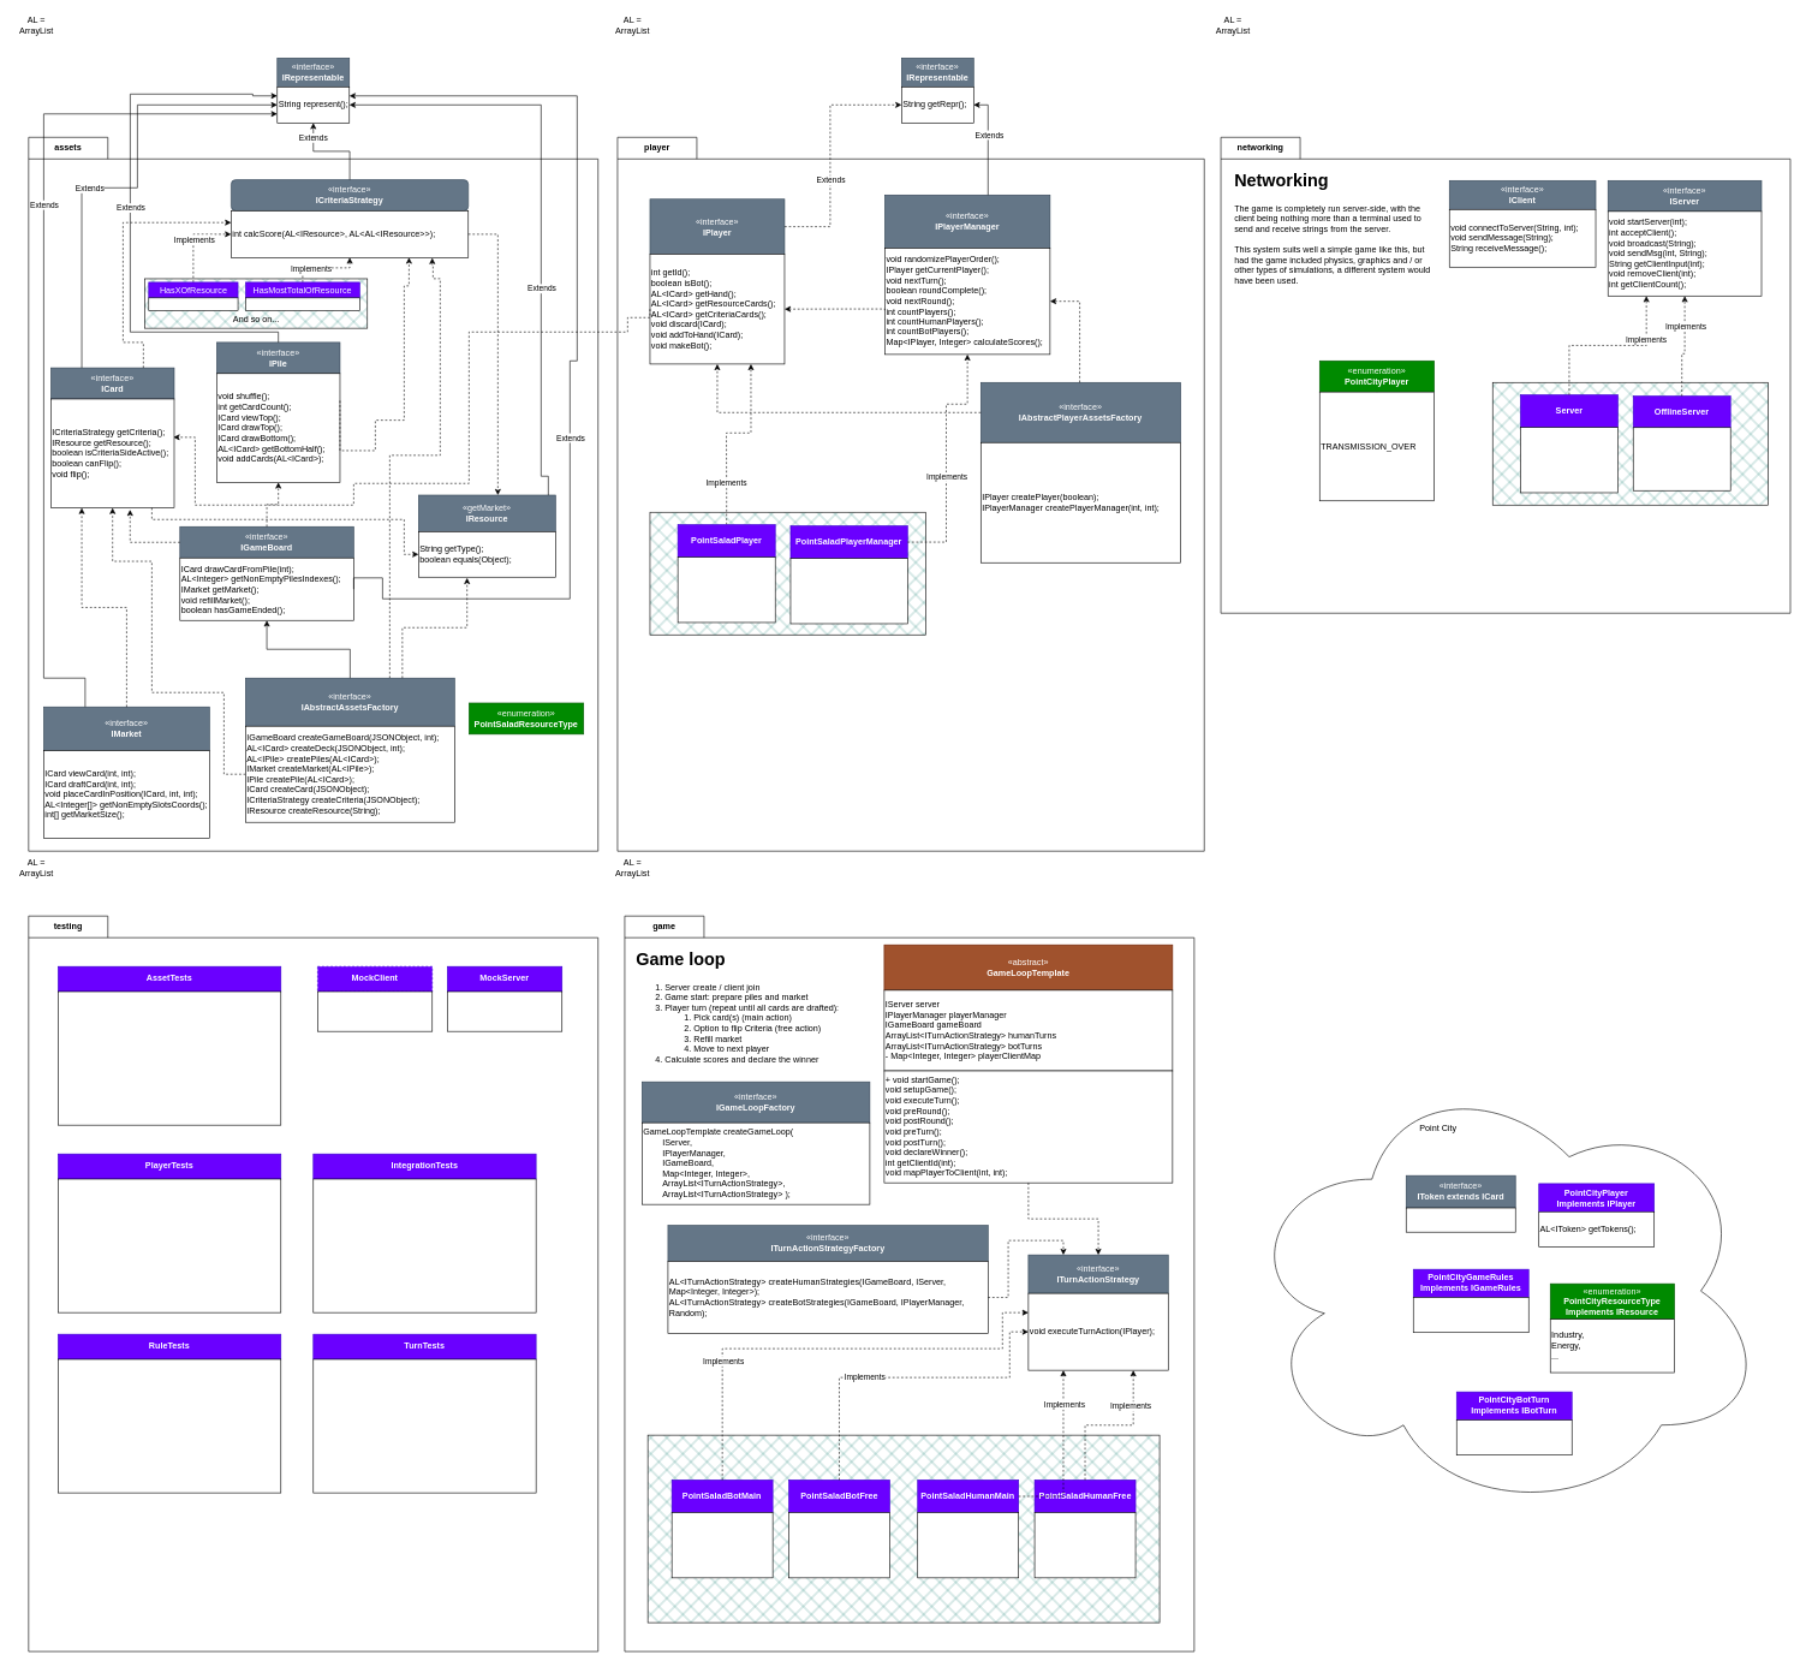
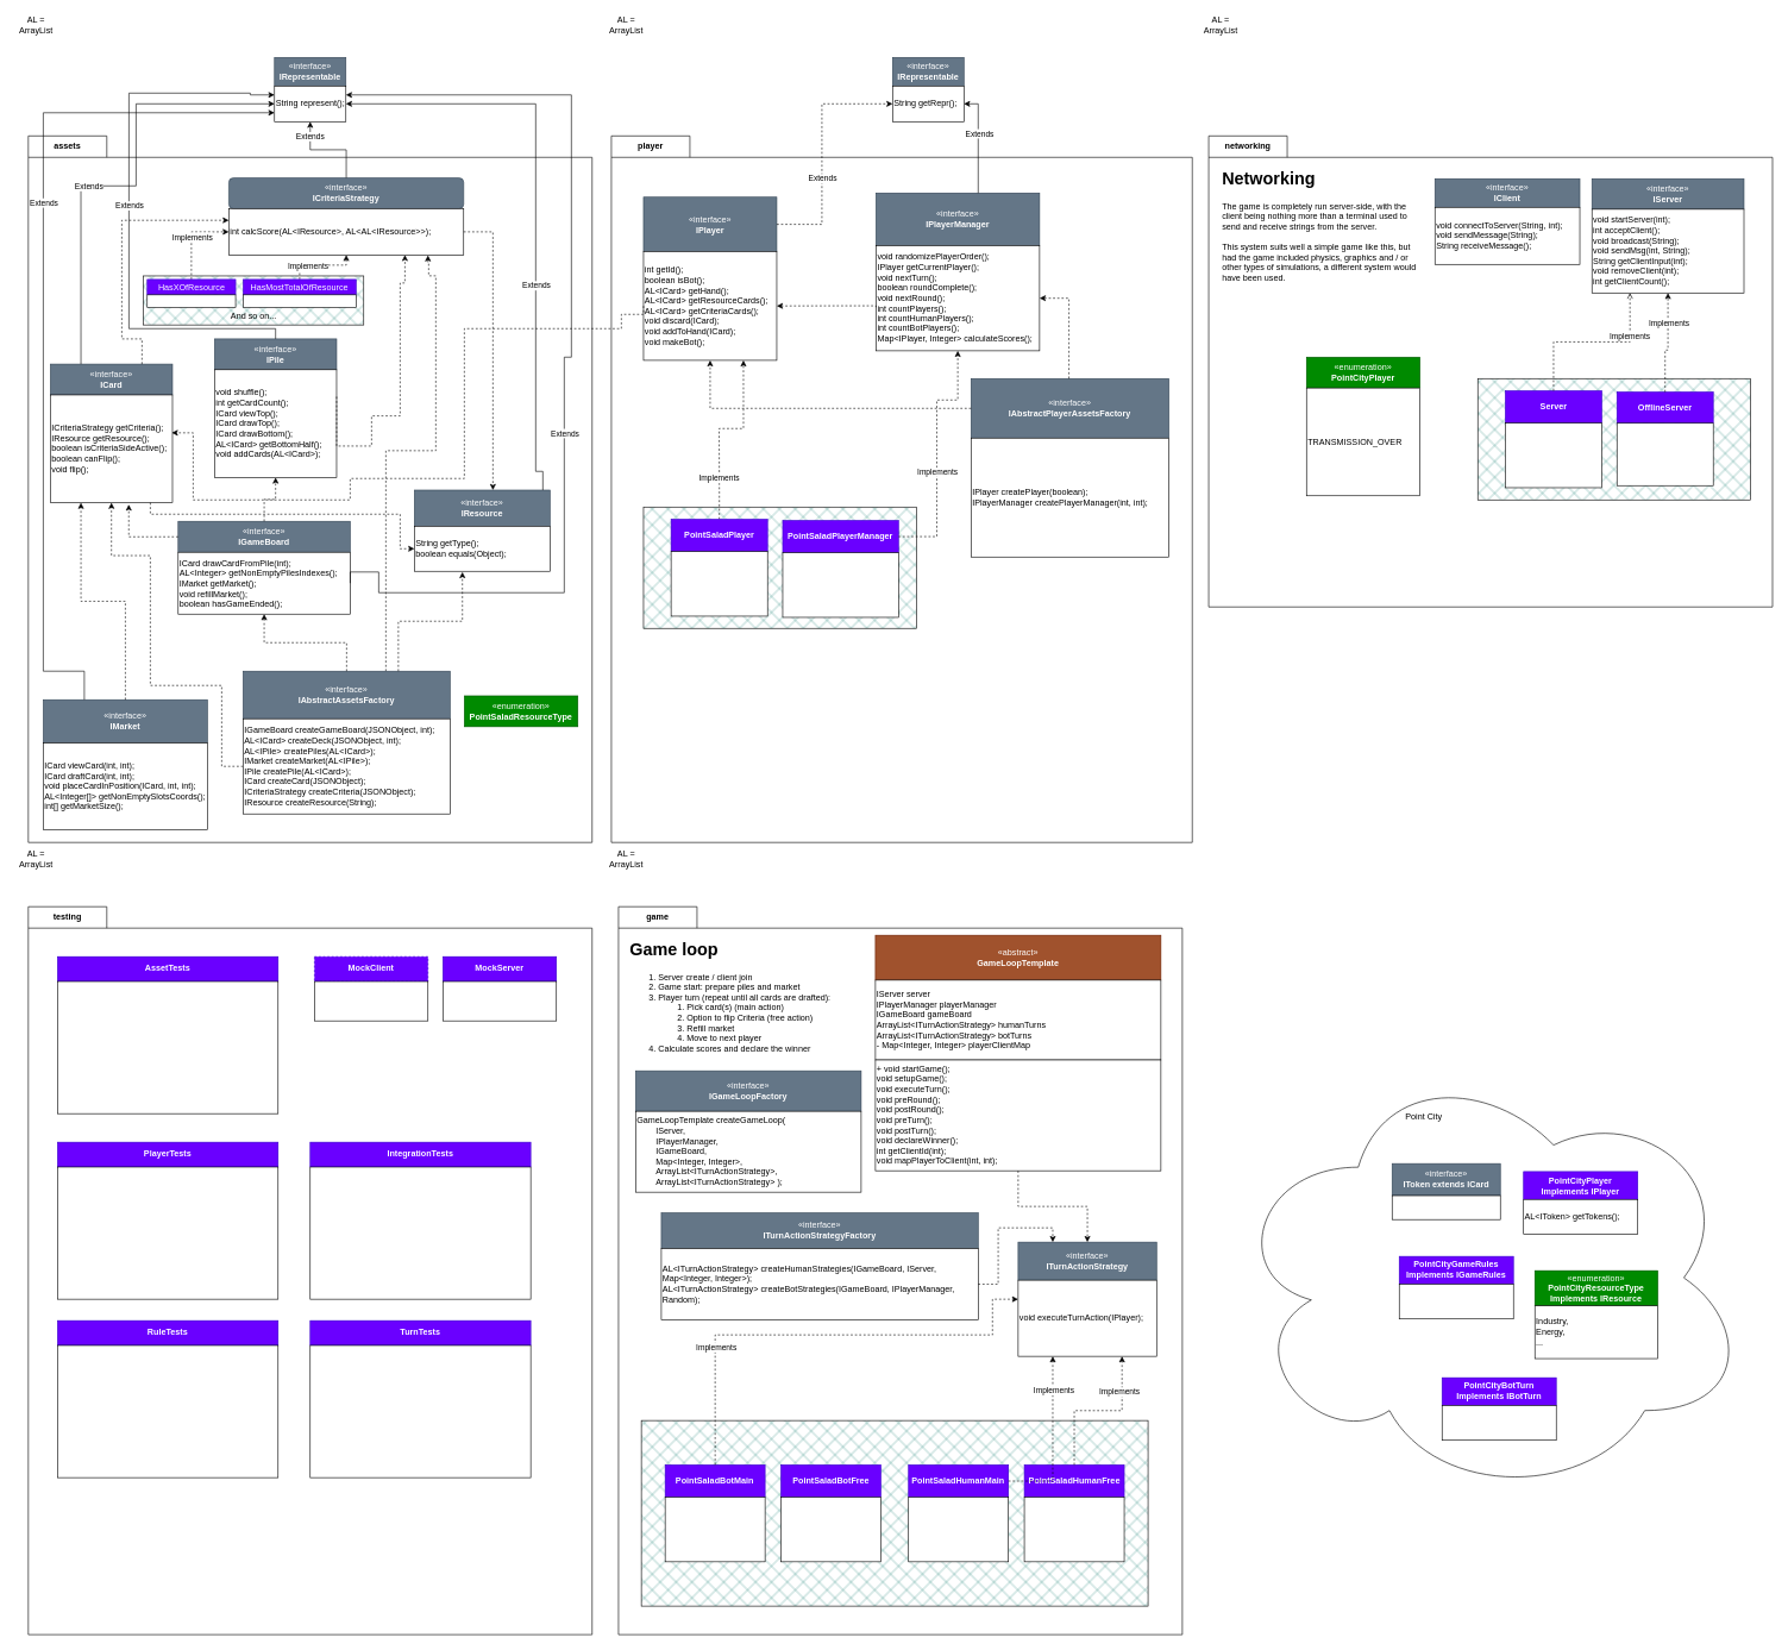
- <mxCell id="107" style="edgeStyle=orthogonalEdgeStyle;rounded=0;orthogonalLoop=1;jettySize=auto;html=1;entryX=0.25;entryY=1;entryDx=0;entryDy=0;dashed=1;" parent="85" source="103" target="92" edge="1"><mxGeometry relative="1" as="geometry" /></mxCell>
+ <mxCell id="107" style="edgeStyle=orthogonalEdgeStyle;rounded=0;orthogonalLoop=1;jettySize=auto;html=1;entryX=0.25;entryY=1;entryDx=0;entryDy=0;dashed=1;endArrow=open;" parent="85" source="103" target="92" edge="1"><mxGeometry relative="1" as="geometry" /></mxCell>
- <mxCell id="33" value="«getMarket»&lt;br&gt;&lt;b&gt;IResource&lt;/b&gt;" style="html=1;whiteSpace=wrap;movable=1;resizable=1;rotatable=1;deletable=1;editable=1;locked=0;connectable=1;fillColor=#647687;fontColor=#ffffff;strokeColor=#314354;" parent="32" vertex="1"><mxGeometry width="190" height="50.556" as="geometry" /></mxCell>
+ <mxCell id="33" value="«interface»&lt;br&gt;&lt;b&gt;IResource&lt;/b&gt;" style="html=1;whiteSpace=wrap;movable=1;resizable=1;rotatable=1;deletable=1;editable=1;locked=0;connectable=1;fillColor=#647687;fontColor=#ffffff;strokeColor=#314354;" parent="32" vertex="1"><mxGeometry width="190" height="50.556" as="geometry" /></mxCell>
- <mxCell id="74" style="edgeStyle=orthogonalEdgeStyle;rounded=0;orthogonalLoop=1;jettySize=auto;html=1;entryX=0.5;entryY=1;entryDx=0;entryDy=0;dashed=0;" parent="27" source="72" target="65" edge="1"><mxGeometry relative="1" as="geometry" /></mxCell>
+ <mxCell id="74" style="edgeStyle=orthogonalEdgeStyle;rounded=0;orthogonalLoop=1;jettySize=auto;html=1;entryX=0.5;entryY=1;entryDx=0;entryDy=0;dashed=1;" parent="27" source="72" target="65" edge="1"><mxGeometry relative="1" as="geometry" /></mxCell>
- <mxCell id="194" style="edgeStyle=orthogonalEdgeStyle;rounded=0;orthogonalLoop=1;jettySize=auto;html=1;entryX=0;entryY=0.5;entryDx=0;entryDy=0;dashed=1;" parent="169" source="181" target="178" edge="1"><mxGeometry relative="1" as="geometry"><Array as="points"><mxPoint x="298" y="640" /><mxPoint x="534" y="640" /><mxPoint x="534" y="577" /></Array></mxGeometry></mxCell>
- <mxCell id="195" value="Implements" style="edgeLabel;html=1;align=center;verticalAlign=middle;resizable=0;points=[];" parent="194" vertex="1" connectable="0"><mxGeometry x="-0.244" y="1" relative="1" as="geometry"><mxPoint as="offset" /></mxGeometry></mxCell>
